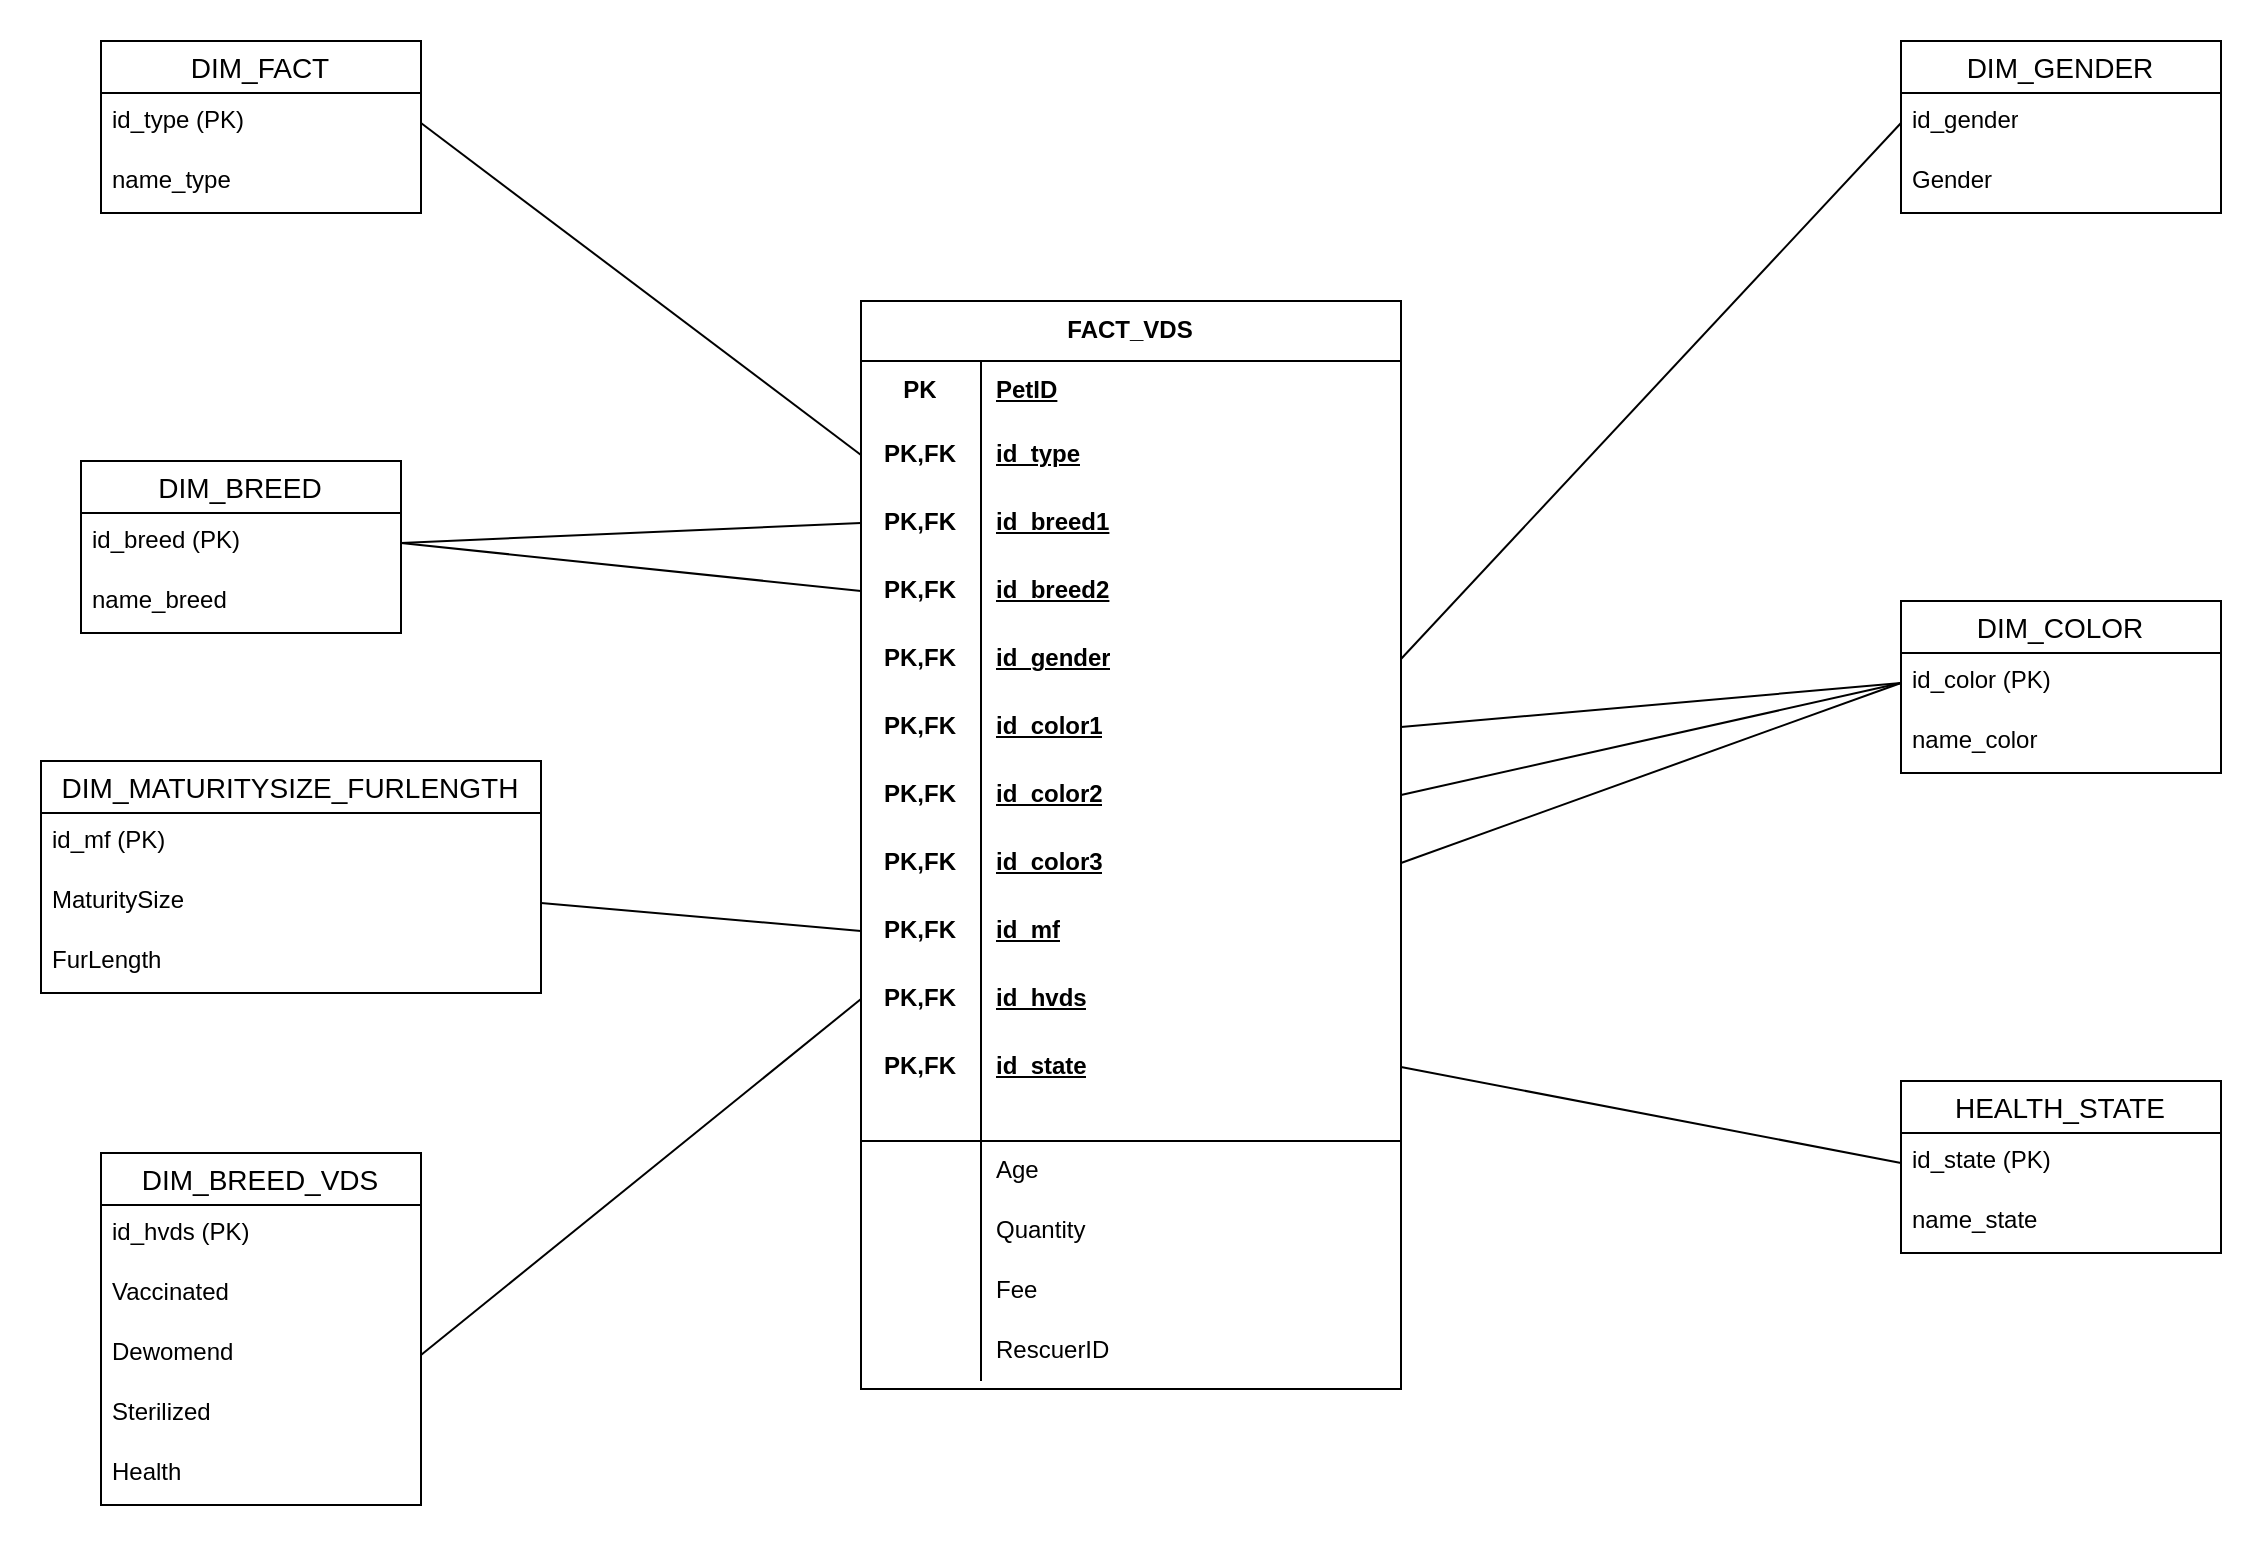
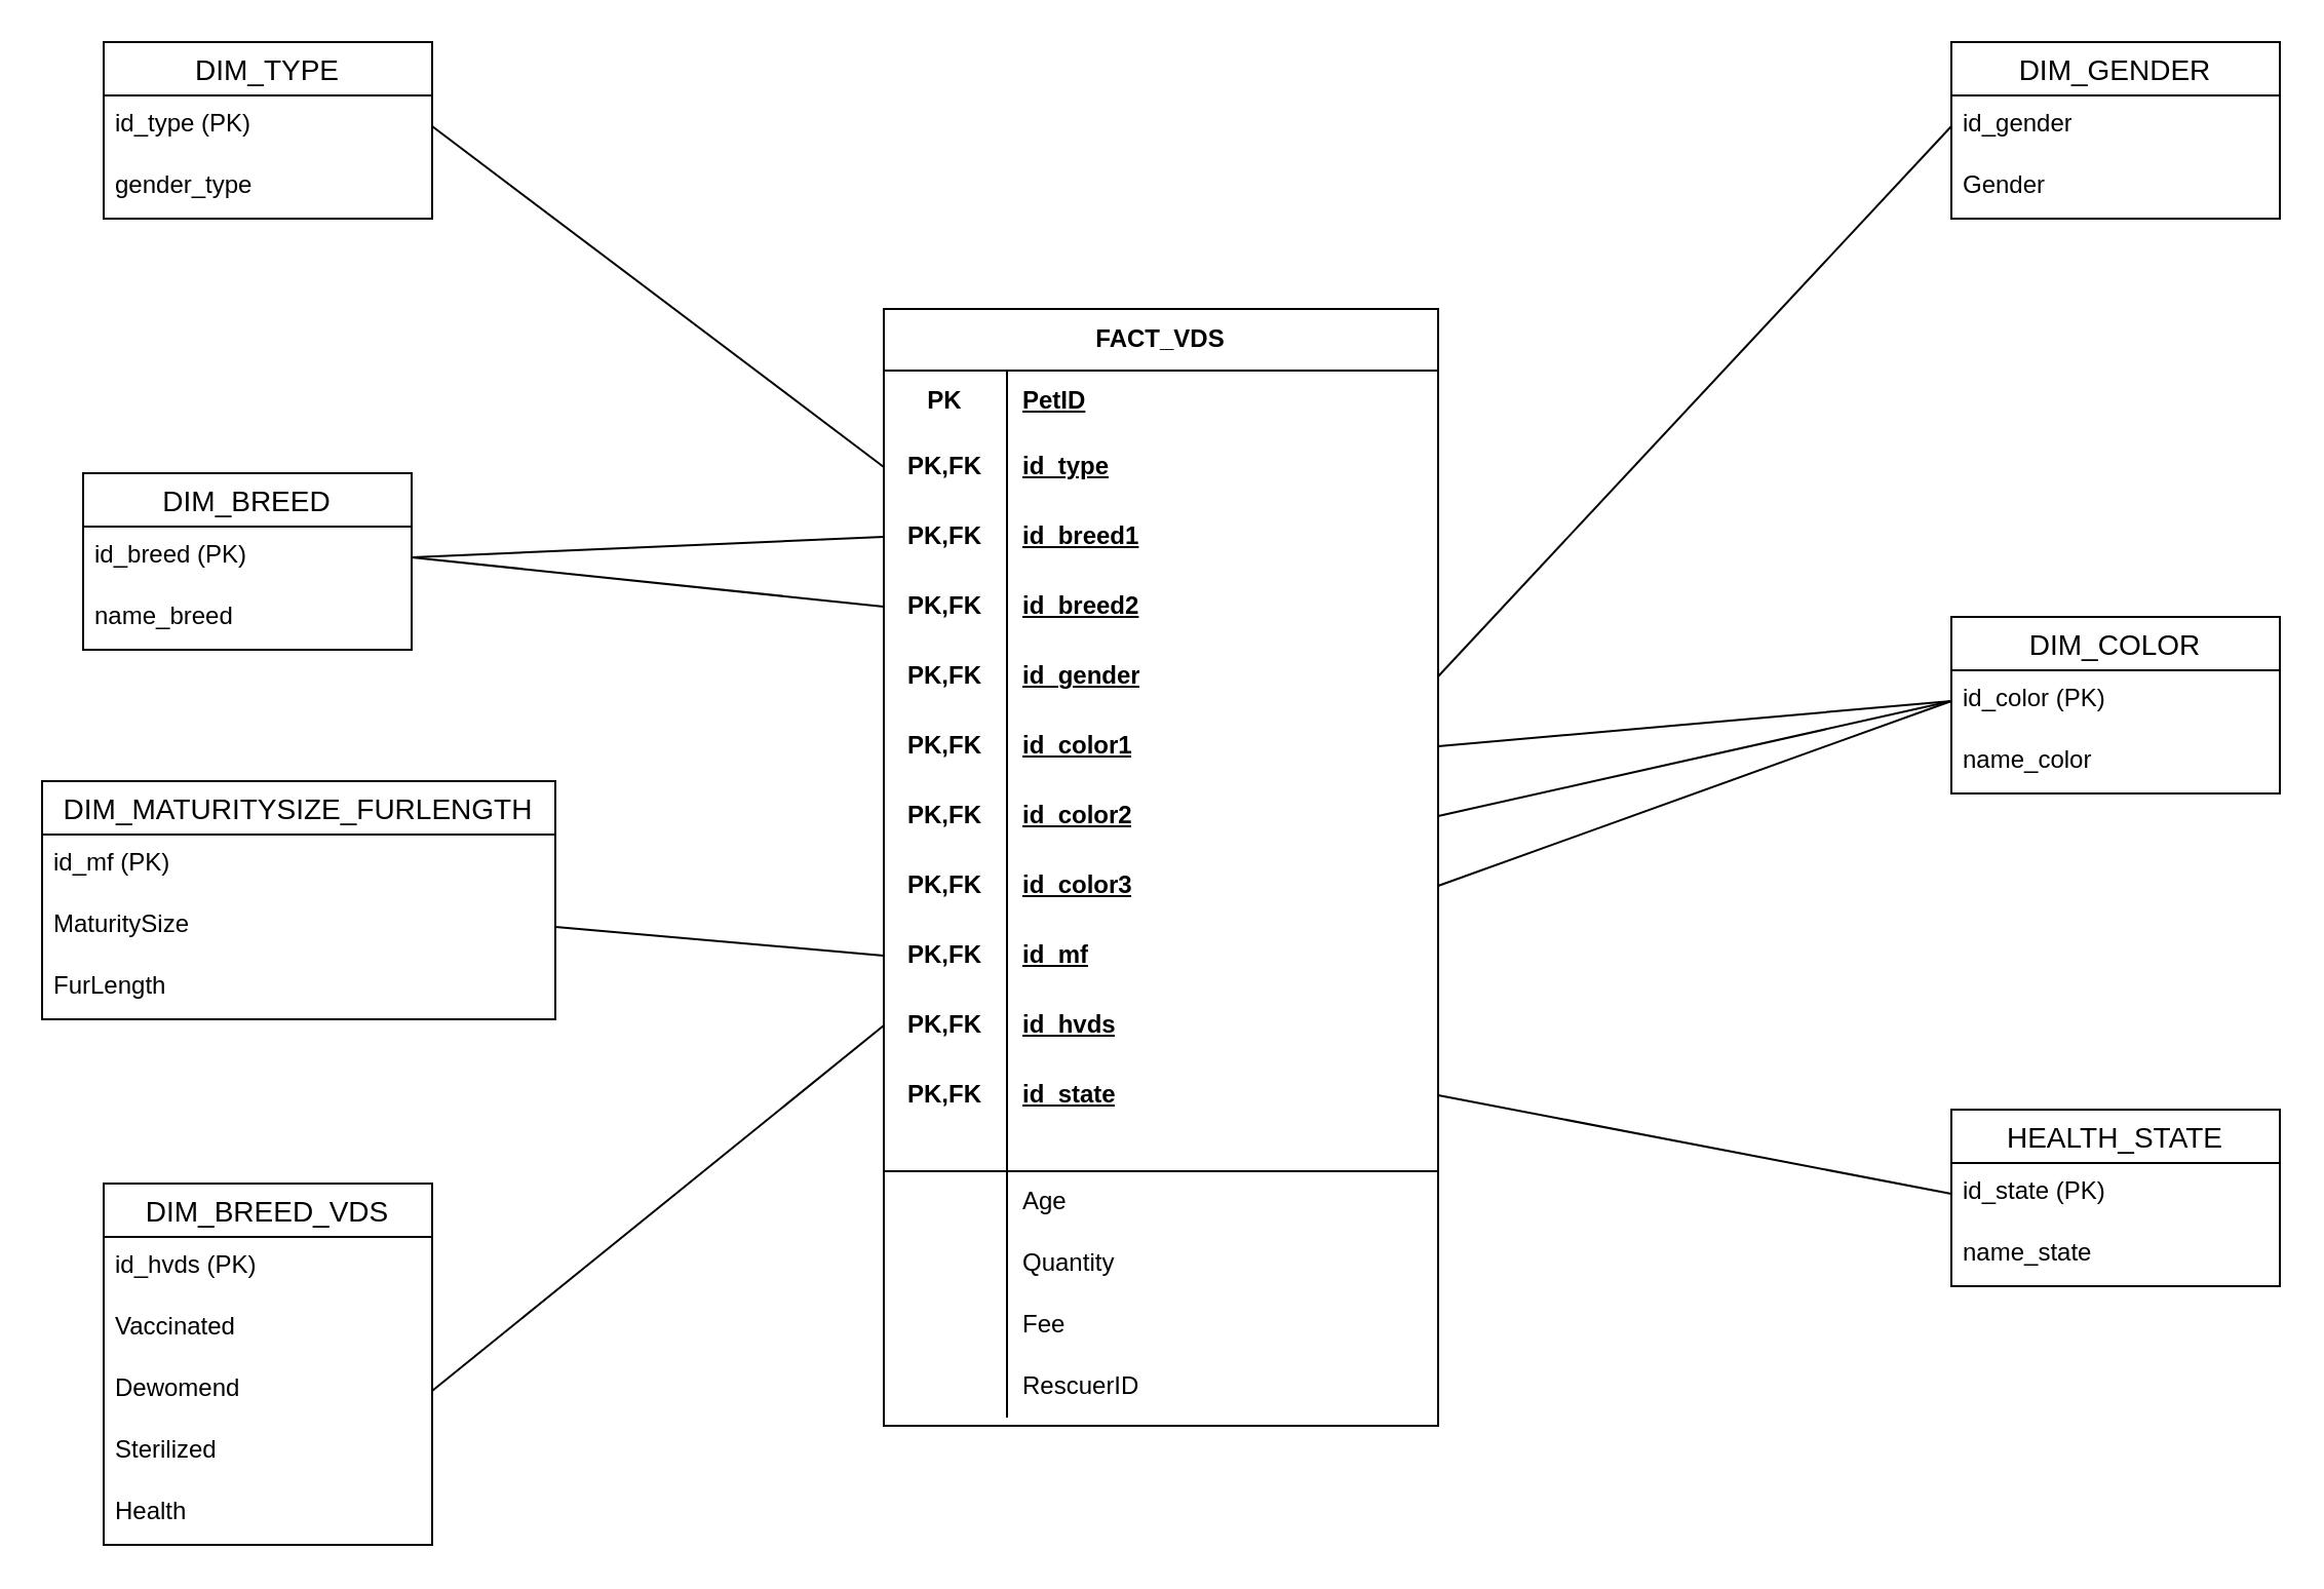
- <mxCell id="2" value="DIM_FACT" style="swimlane;fontStyle=0;childLayout=stackLayout;horizontal=1;startSize=26;horizontalStack=0;resizeParent=1;resizeParentMax=0;resizeLast=0;collapsible=1;marginBottom=0;align=center;fontSize=14;" parent="1" vertex="1"><mxGeometry x="50" y="20" width="160" height="86" as="geometry" /></mxCell>
+ <mxCell id="2" value="DIM_TYPE" style="swimlane;fontStyle=0;childLayout=stackLayout;horizontal=1;startSize=26;horizontalStack=0;resizeParent=1;resizeParentMax=0;resizeLast=0;collapsible=1;marginBottom=0;align=center;fontSize=14;" parent="1" vertex="1"><mxGeometry x="50" y="20" width="160" height="86" as="geometry" /></mxCell>
- <mxCell id="4" value="name_type" style="text;strokeColor=none;fillColor=none;spacingLeft=4;spacingRight=4;overflow=hidden;rotatable=0;points=[[0,0.5],[1,0.5]];portConstraint=eastwest;fontSize=12;whiteSpace=wrap;html=1;" parent="2" vertex="1"><mxGeometry y="56" width="160" height="30" as="geometry" /></mxCell>
+ <mxCell id="4" value="gender_type" style="text;strokeColor=none;fillColor=none;spacingLeft=4;spacingRight=4;overflow=hidden;rotatable=0;points=[[0,0.5],[1,0.5]];portConstraint=eastwest;fontSize=12;whiteSpace=wrap;html=1;" parent="2" vertex="1"><mxGeometry y="56" width="160" height="30" as="geometry" /></mxCell>
